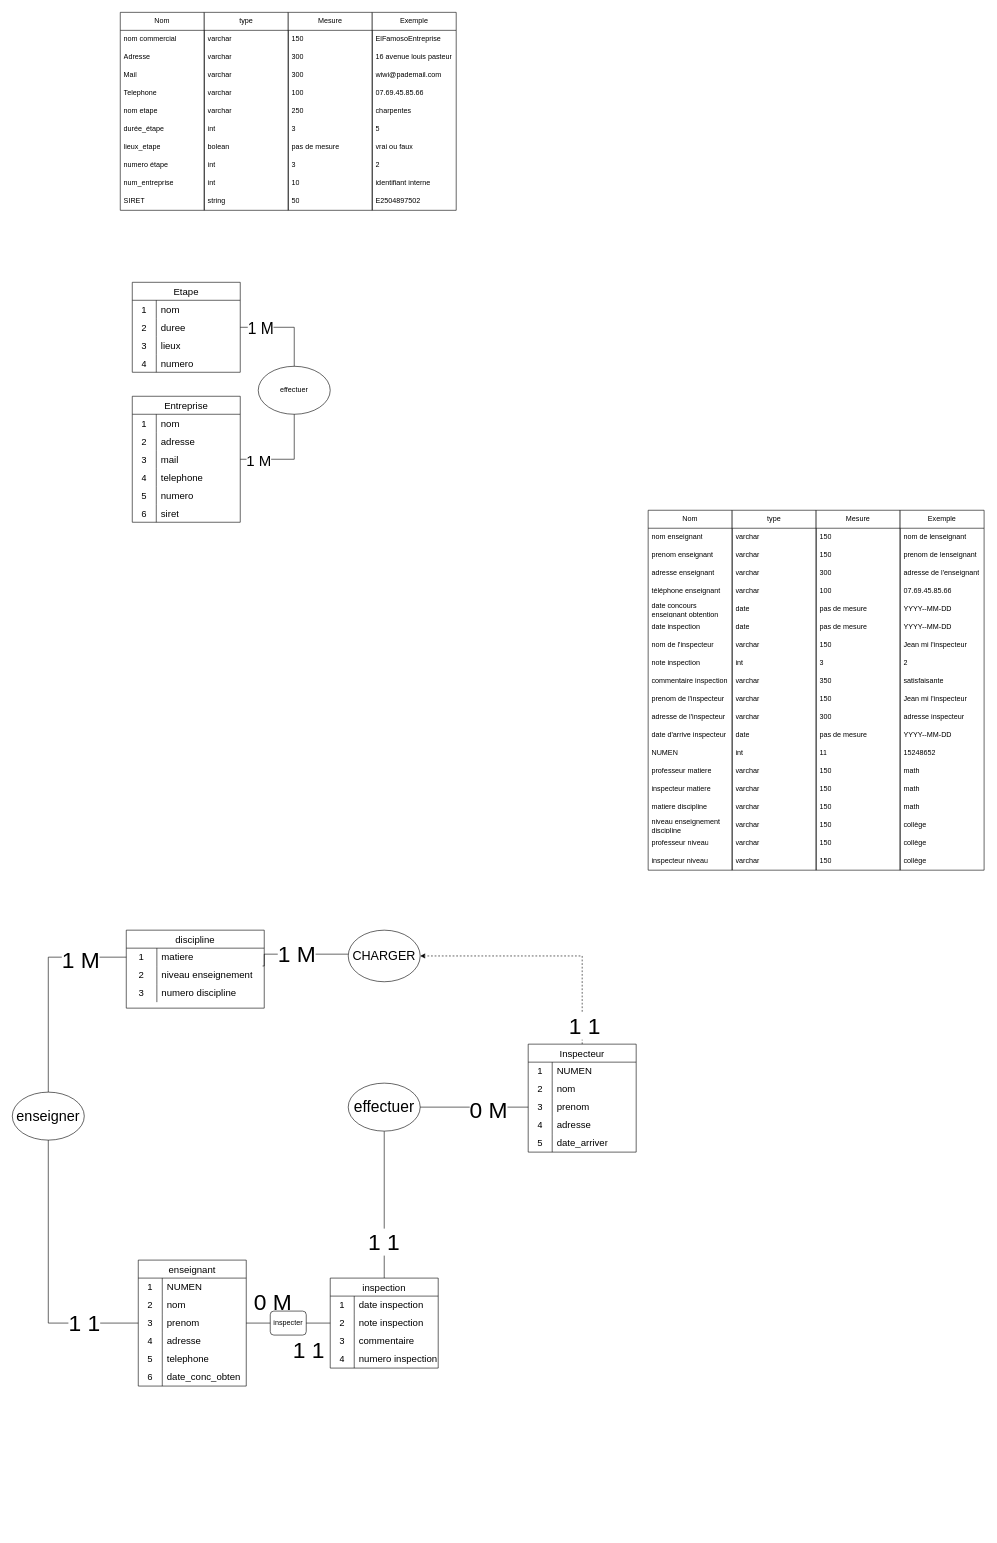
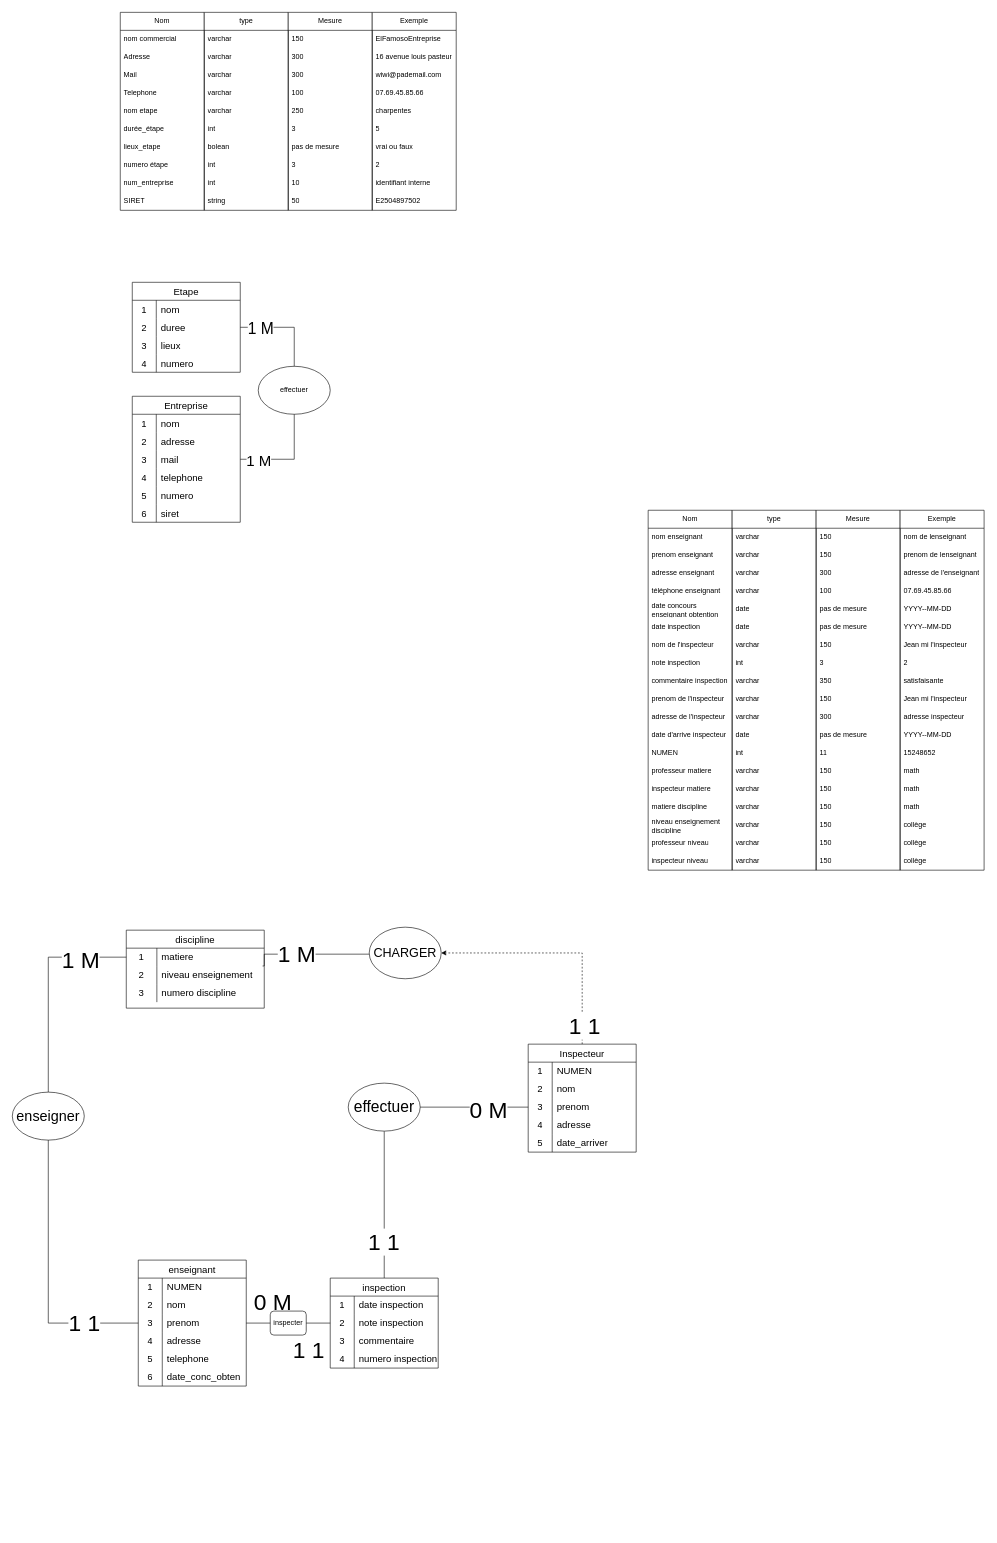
- <mxCell id="231" value="&lt;font style=&quot;font-size: 21px;&quot;&gt;CHARGER&lt;/font&gt;" style="ellipse;whiteSpace=wrap;html=1;" vertex="1" parent="1"><mxGeometry x="580" y="1550" width="120" height="86" as="geometry" /></mxCell>
+ <mxCell id="231" value="&lt;font style=&quot;font-size: 21px;&quot;&gt;CHARGER&lt;/font&gt;" style="ellipse;whiteSpace=wrap;html=1;" vertex="1" parent="1"><mxGeometry x="615" y="1545" width="120" height="86" as="geometry" /></mxCell>
